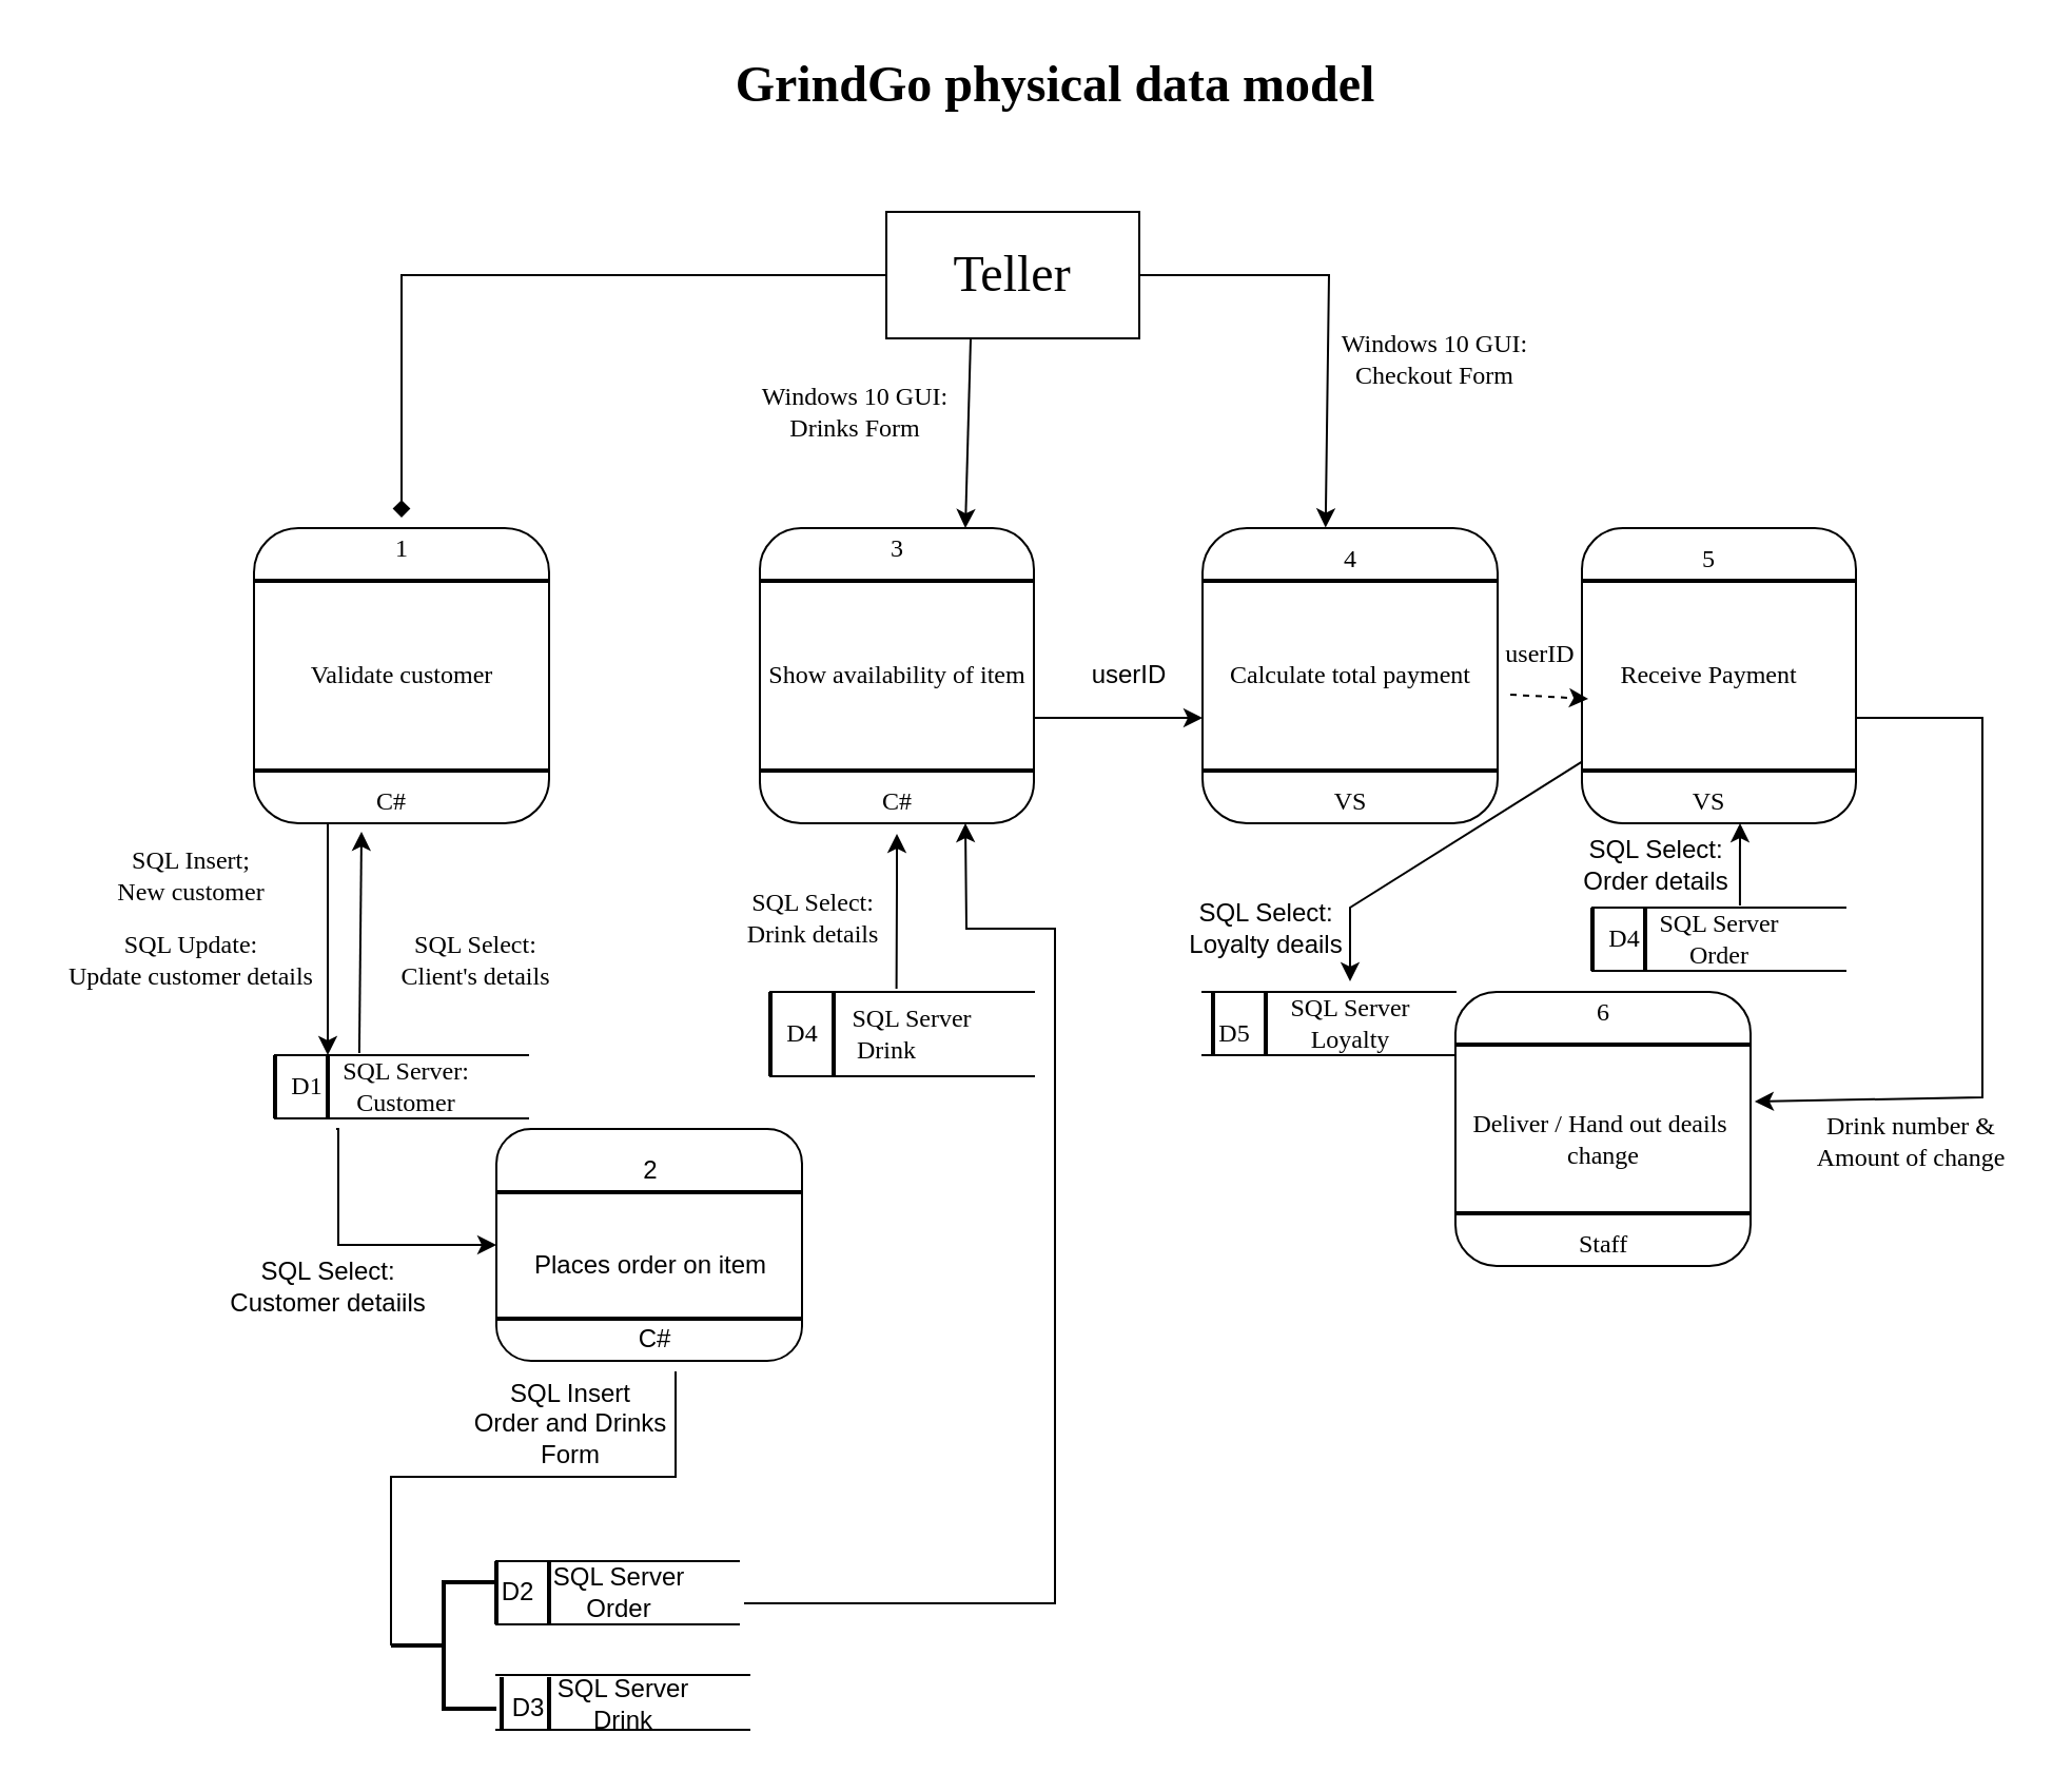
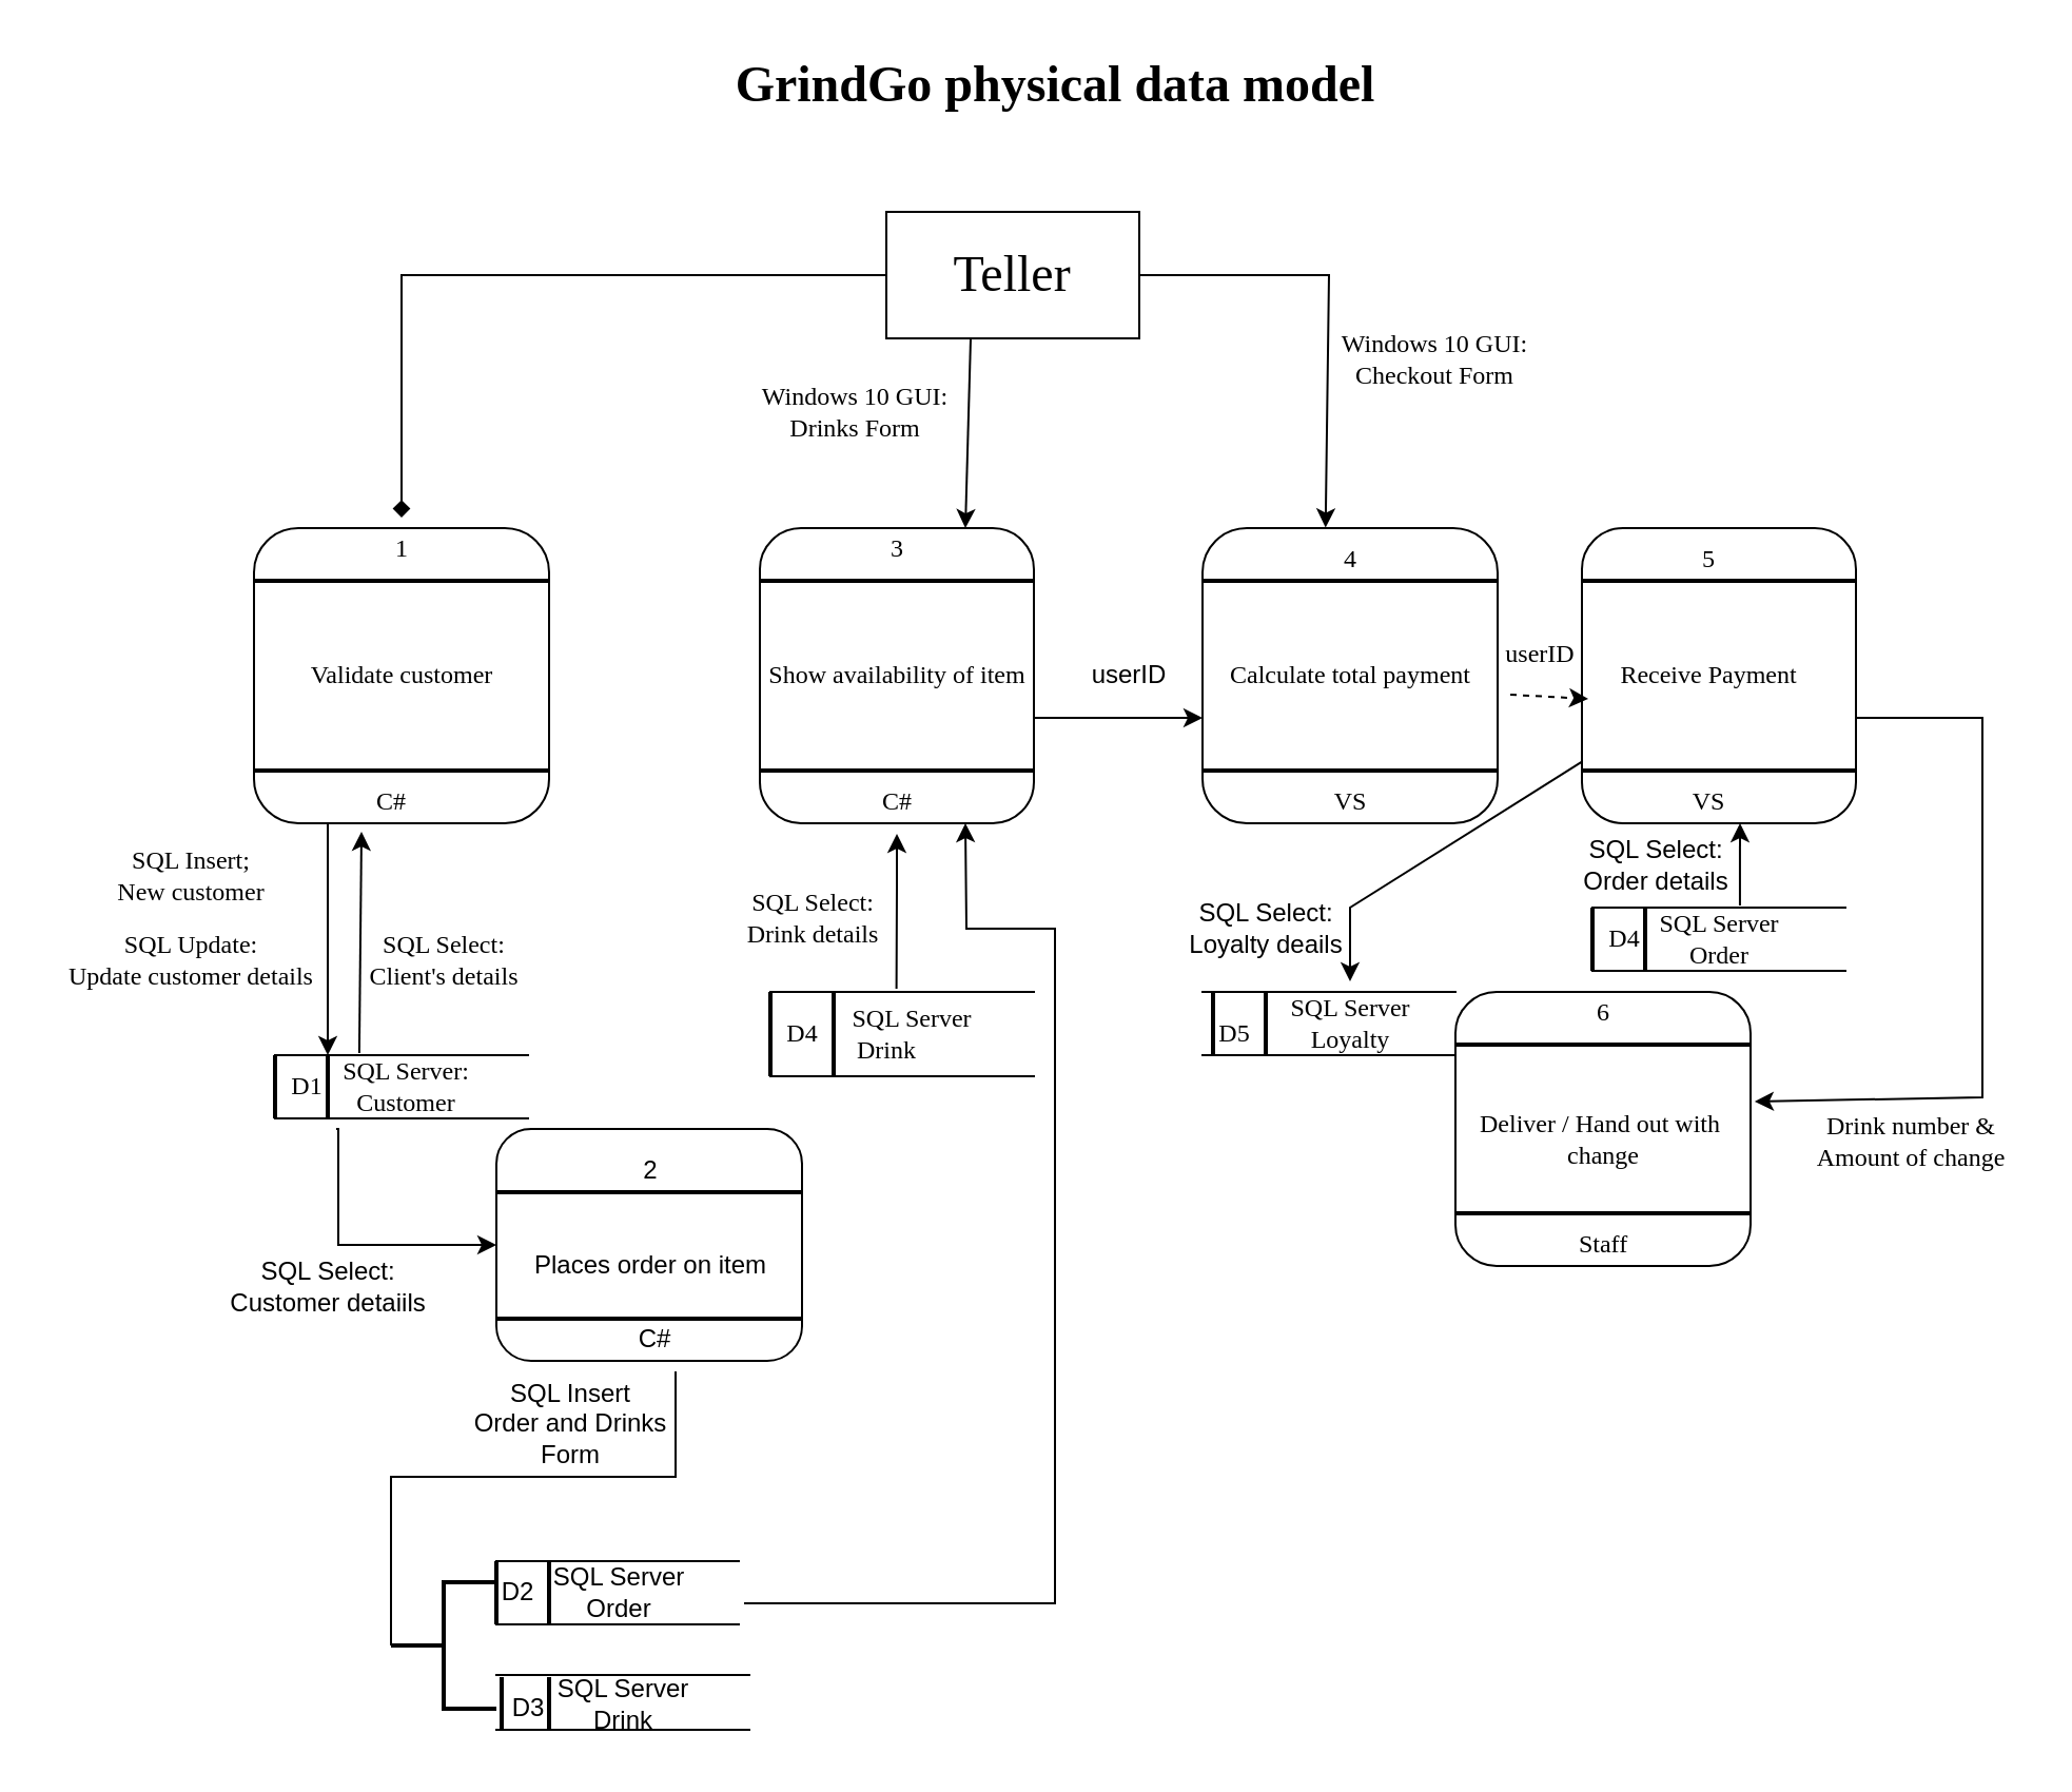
- <mxCell id="68" value="SQL Select:&lt;br&gt;Client's details" style="text;html=1;resizable=0;autosize=1;align=center;verticalAlign=middle;points=[];fillColor=none;strokeColor=none;rounded=0;fontFamily=Times New Roman;fontSize=12;" parent="1" vertex="1"><mxGeometry x="180" y="435" width="90" height="40" as="geometry" /></mxCell>
+ <mxCell id="68" value="SQL Select:&lt;br&gt;Client's details" style="text;html=1;resizable=0;autosize=1;align=center;verticalAlign=middle;points=[];fillColor=none;strokeColor=none;rounded=0;fontFamily=Times New Roman;fontSize=12;" parent="1" vertex="1"><mxGeometry x="165" y="435" width="90" height="40" as="geometry" /></mxCell>
- <mxCell id="28" value="Deliver / Hand out&amp;nbsp;deails&amp;nbsp;&lt;br&gt;change" style="text;html=1;resizable=0;autosize=1;align=center;verticalAlign=middle;points=[];fillColor=none;strokeColor=none;rounded=0;fontFamily=Times New Roman;fontSize=12;" parent="1" vertex="1"><mxGeometry x="690" y="520" width="140" height="40" as="geometry" /></mxCell>
+ <mxCell id="28" value="Deliver / Hand out&amp;nbsp;with&amp;nbsp;&lt;br&gt;change" style="text;html=1;resizable=0;autosize=1;align=center;verticalAlign=middle;points=[];fillColor=none;strokeColor=none;rounded=0;fontFamily=Times New Roman;fontSize=12;" parent="1" vertex="1"><mxGeometry x="690" y="520" width="140" height="40" as="geometry" /></mxCell>
